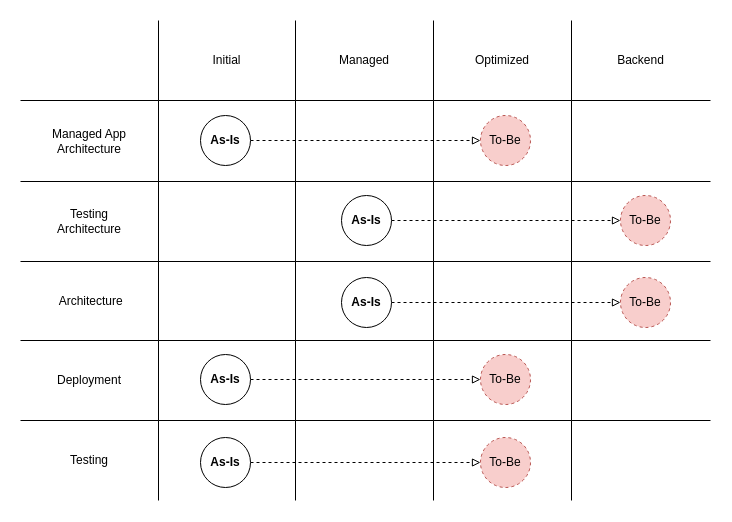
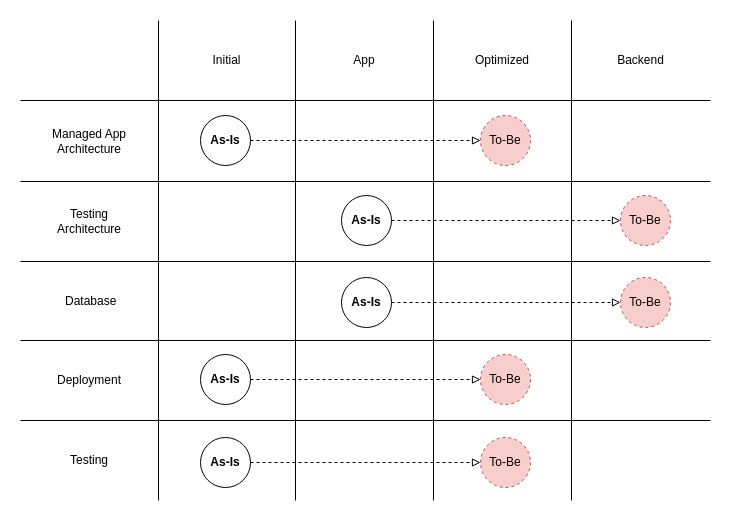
- <mxCell id="6" value="Managed" style="shape=partialRectangle;html=1;whiteSpace=wrap;connectable=0;fillColor=none;top=0;left=0;bottom=0;right=0;overflow=hidden;" parent="3" vertex="1"><mxGeometry x="275" width="138" height="80" as="geometry"><mxRectangle width="138" height="80" as="alternateBounds" /></mxGeometry></mxCell>
+ <mxCell id="6" value="App" style="shape=partialRectangle;html=1;whiteSpace=wrap;connectable=0;fillColor=none;top=0;left=0;bottom=0;right=0;overflow=hidden;" parent="3" vertex="1"><mxGeometry x="275" width="138" height="80" as="geometry"><mxRectangle width="138" height="80" as="alternateBounds" /></mxGeometry></mxCell>
- <mxCell id="22" value="&amp;nbsp;Architecture" style="shape=partialRectangle;html=1;whiteSpace=wrap;connectable=0;fillColor=none;top=0;left=0;bottom=0;right=0;overflow=hidden;" parent="21" vertex="1"><mxGeometry width="138" height="79" as="geometry"><mxRectangle width="138" height="79" as="alternateBounds" /></mxGeometry></mxCell>
+ <mxCell id="22" value="&amp;nbsp;Database" style="shape=partialRectangle;html=1;whiteSpace=wrap;connectable=0;fillColor=none;top=0;left=0;bottom=0;right=0;overflow=hidden;" parent="21" vertex="1"><mxGeometry width="138" height="79" as="geometry"><mxRectangle width="138" height="79" as="alternateBounds" /></mxGeometry></mxCell>
